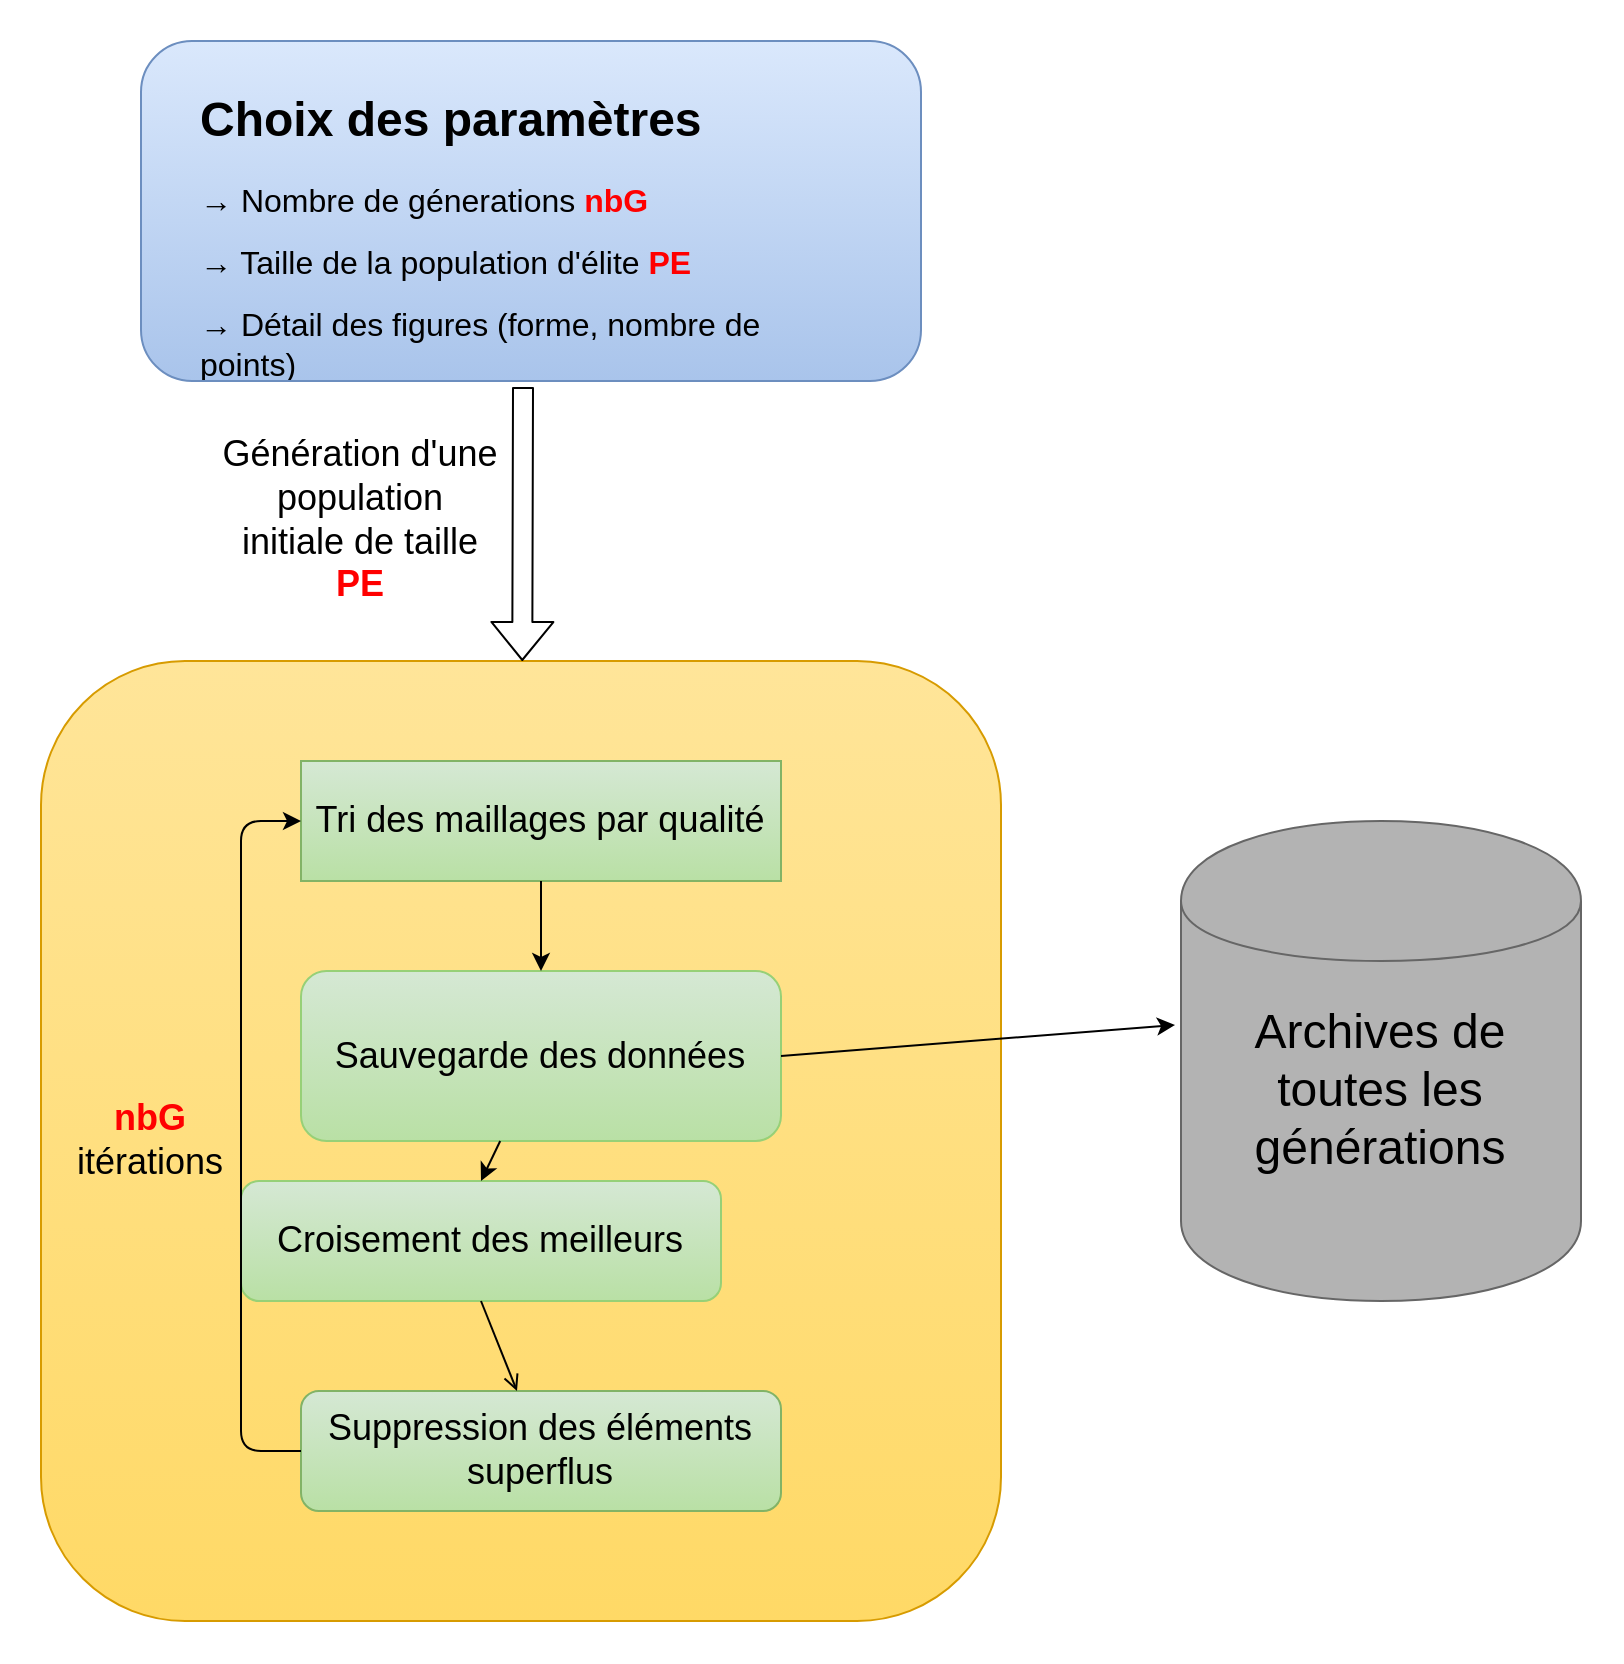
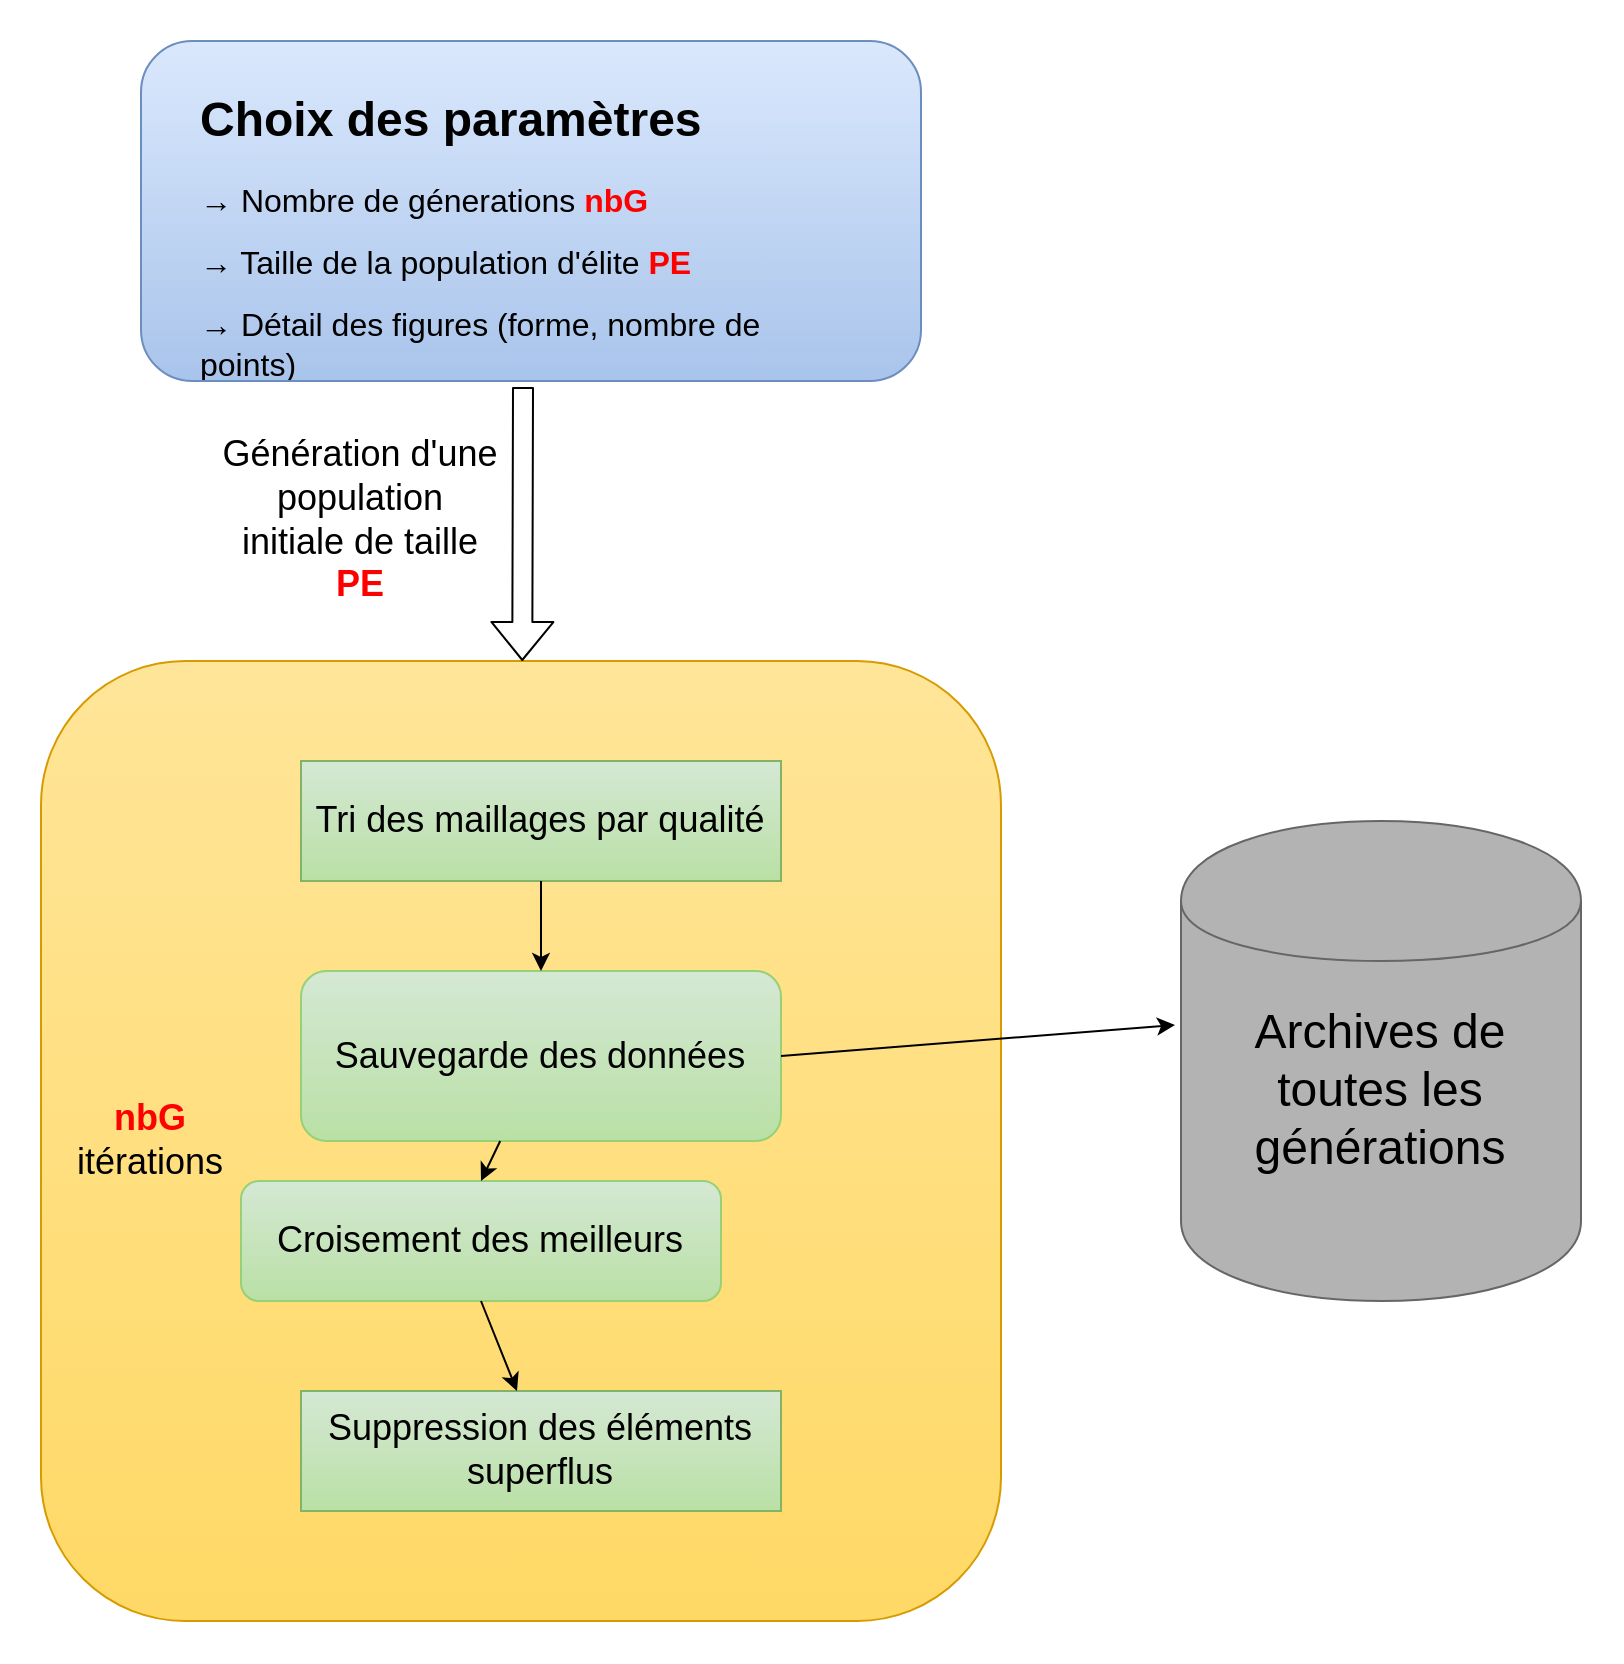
- <mxCell id="12" value="" style="endArrow=classic;html=1;entryX=0;entryY=0.5;entryDx=0;entryDy=0;exitX=0;exitY=0.5;exitDx=0;exitDy=0;" edge="1" parent="1" source="11" target="8"><mxGeometry width="50" height="50" relative="1" as="geometry"><mxPoint x="70" y="880" as="sourcePoint" /><mxPoint x="120" y="830" as="targetPoint" /><Array as="points"><mxPoint x="120" y="725" /><mxPoint x="120" y="570" /><mxPoint x="120" y="410" /></Array></mxGeometry></mxCell>
- <mxCell id="18" value="" style="endArrow=open;html=1;exitX=0.5;exitY=1;exitDx=0;exitDy=0;" edge="1" parent="1" source="10" target="11"><mxGeometry width="50" height="50" relative="1" as="geometry"><mxPoint x="300" y="750" as="sourcePoint" /><mxPoint x="350" y="700" as="targetPoint" /></mxGeometry></mxCell>
+ <mxCell id="18" value="" style="endArrow=classic;html=1;exitX=0.5;exitY=1;exitDx=0;exitDy=0;" edge="1" parent="1" source="10" target="11"><mxGeometry width="50" height="50" relative="1" as="geometry"><mxPoint x="300" y="750" as="sourcePoint" /><mxPoint x="350" y="700" as="targetPoint" /></mxGeometry></mxCell>
- <mxCell id="11" value="&lt;font style=&quot;font-size: 18px&quot;&gt;Suppression des éléments superflus&lt;/font&gt;" style="rounded=1;whiteSpace=wrap;html=1;fillColor=#d5e8d4;strokeColor=#82b366;gradientColor=#B9E0A5;" vertex="1" parent="1"><mxGeometry x="150" y="695" width="240" height="60" as="geometry" /></mxCell>
+ <mxCell id="11" value="&lt;font style=&quot;font-size: 18px&quot;&gt;Suppression des éléments superflus&lt;/font&gt;" style="whiteSpace=wrap;html=1;fillColor=#d5e8d4;strokeColor=#82b366;gradientColor=#B9E0A5;rounded=0;" vertex="1" parent="1"><mxGeometry x="150" y="695" width="240" height="60" as="geometry" /></mxCell>
